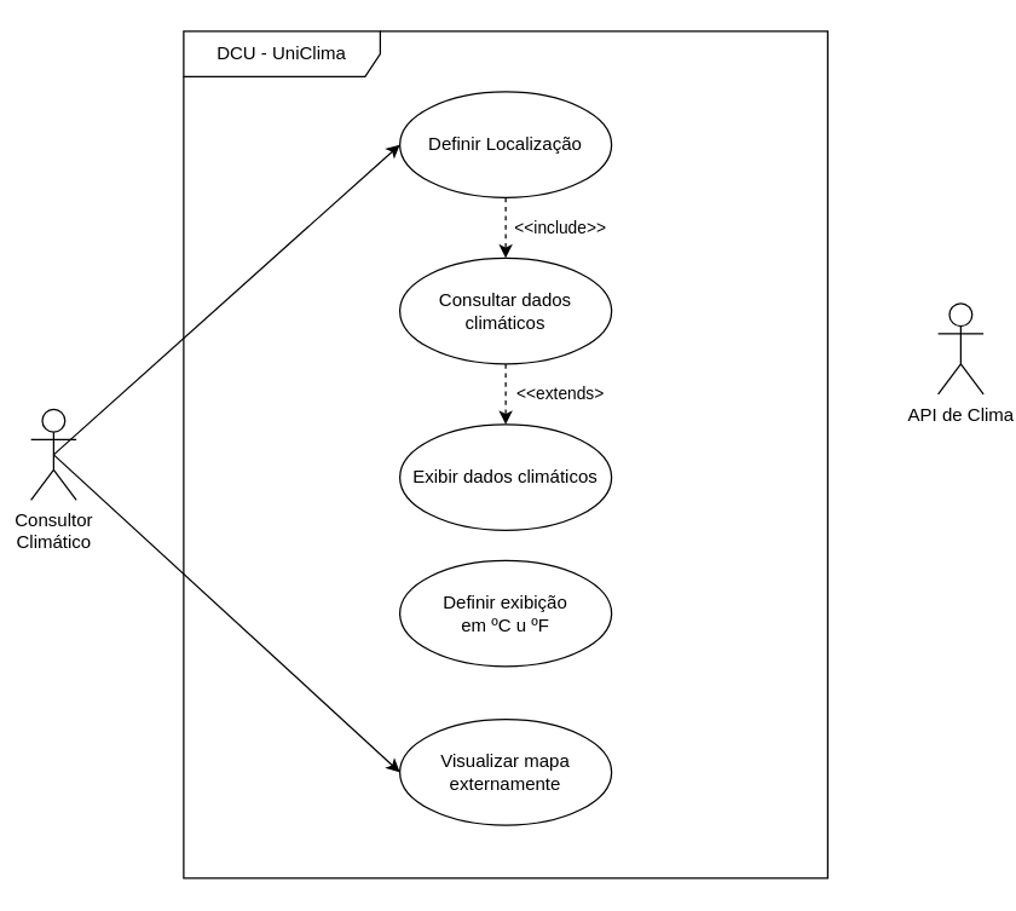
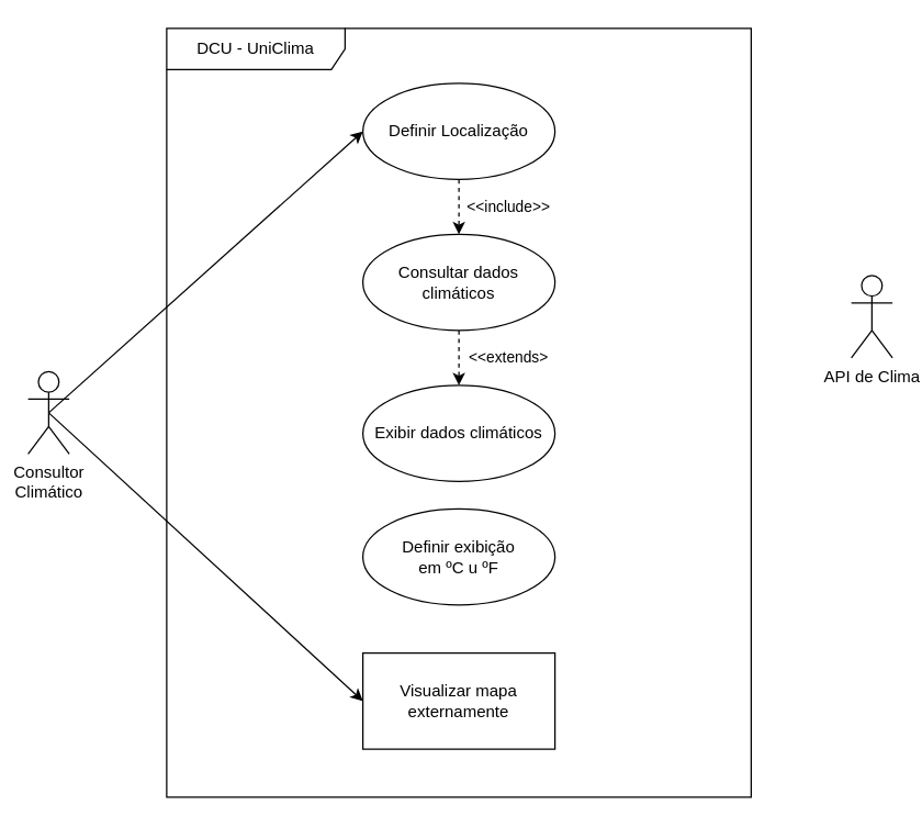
- <mxCell id="13" value="Visualizar mapa externamente" style="ellipse;whiteSpace=wrap;html=1;shadow=0;sketch=0;" vertex="1" parent="1"><mxGeometry x="264" y="475" width="140" height="70" as="geometry" /></mxCell>
+ <mxCell id="13" value="Visualizar mapa externamente" style="whiteSpace=wrap;html=1;shadow=0;sketch=0;rounded=0;" vertex="1" parent="1"><mxGeometry x="264" y="475" width="140" height="70" as="geometry" /></mxCell>
